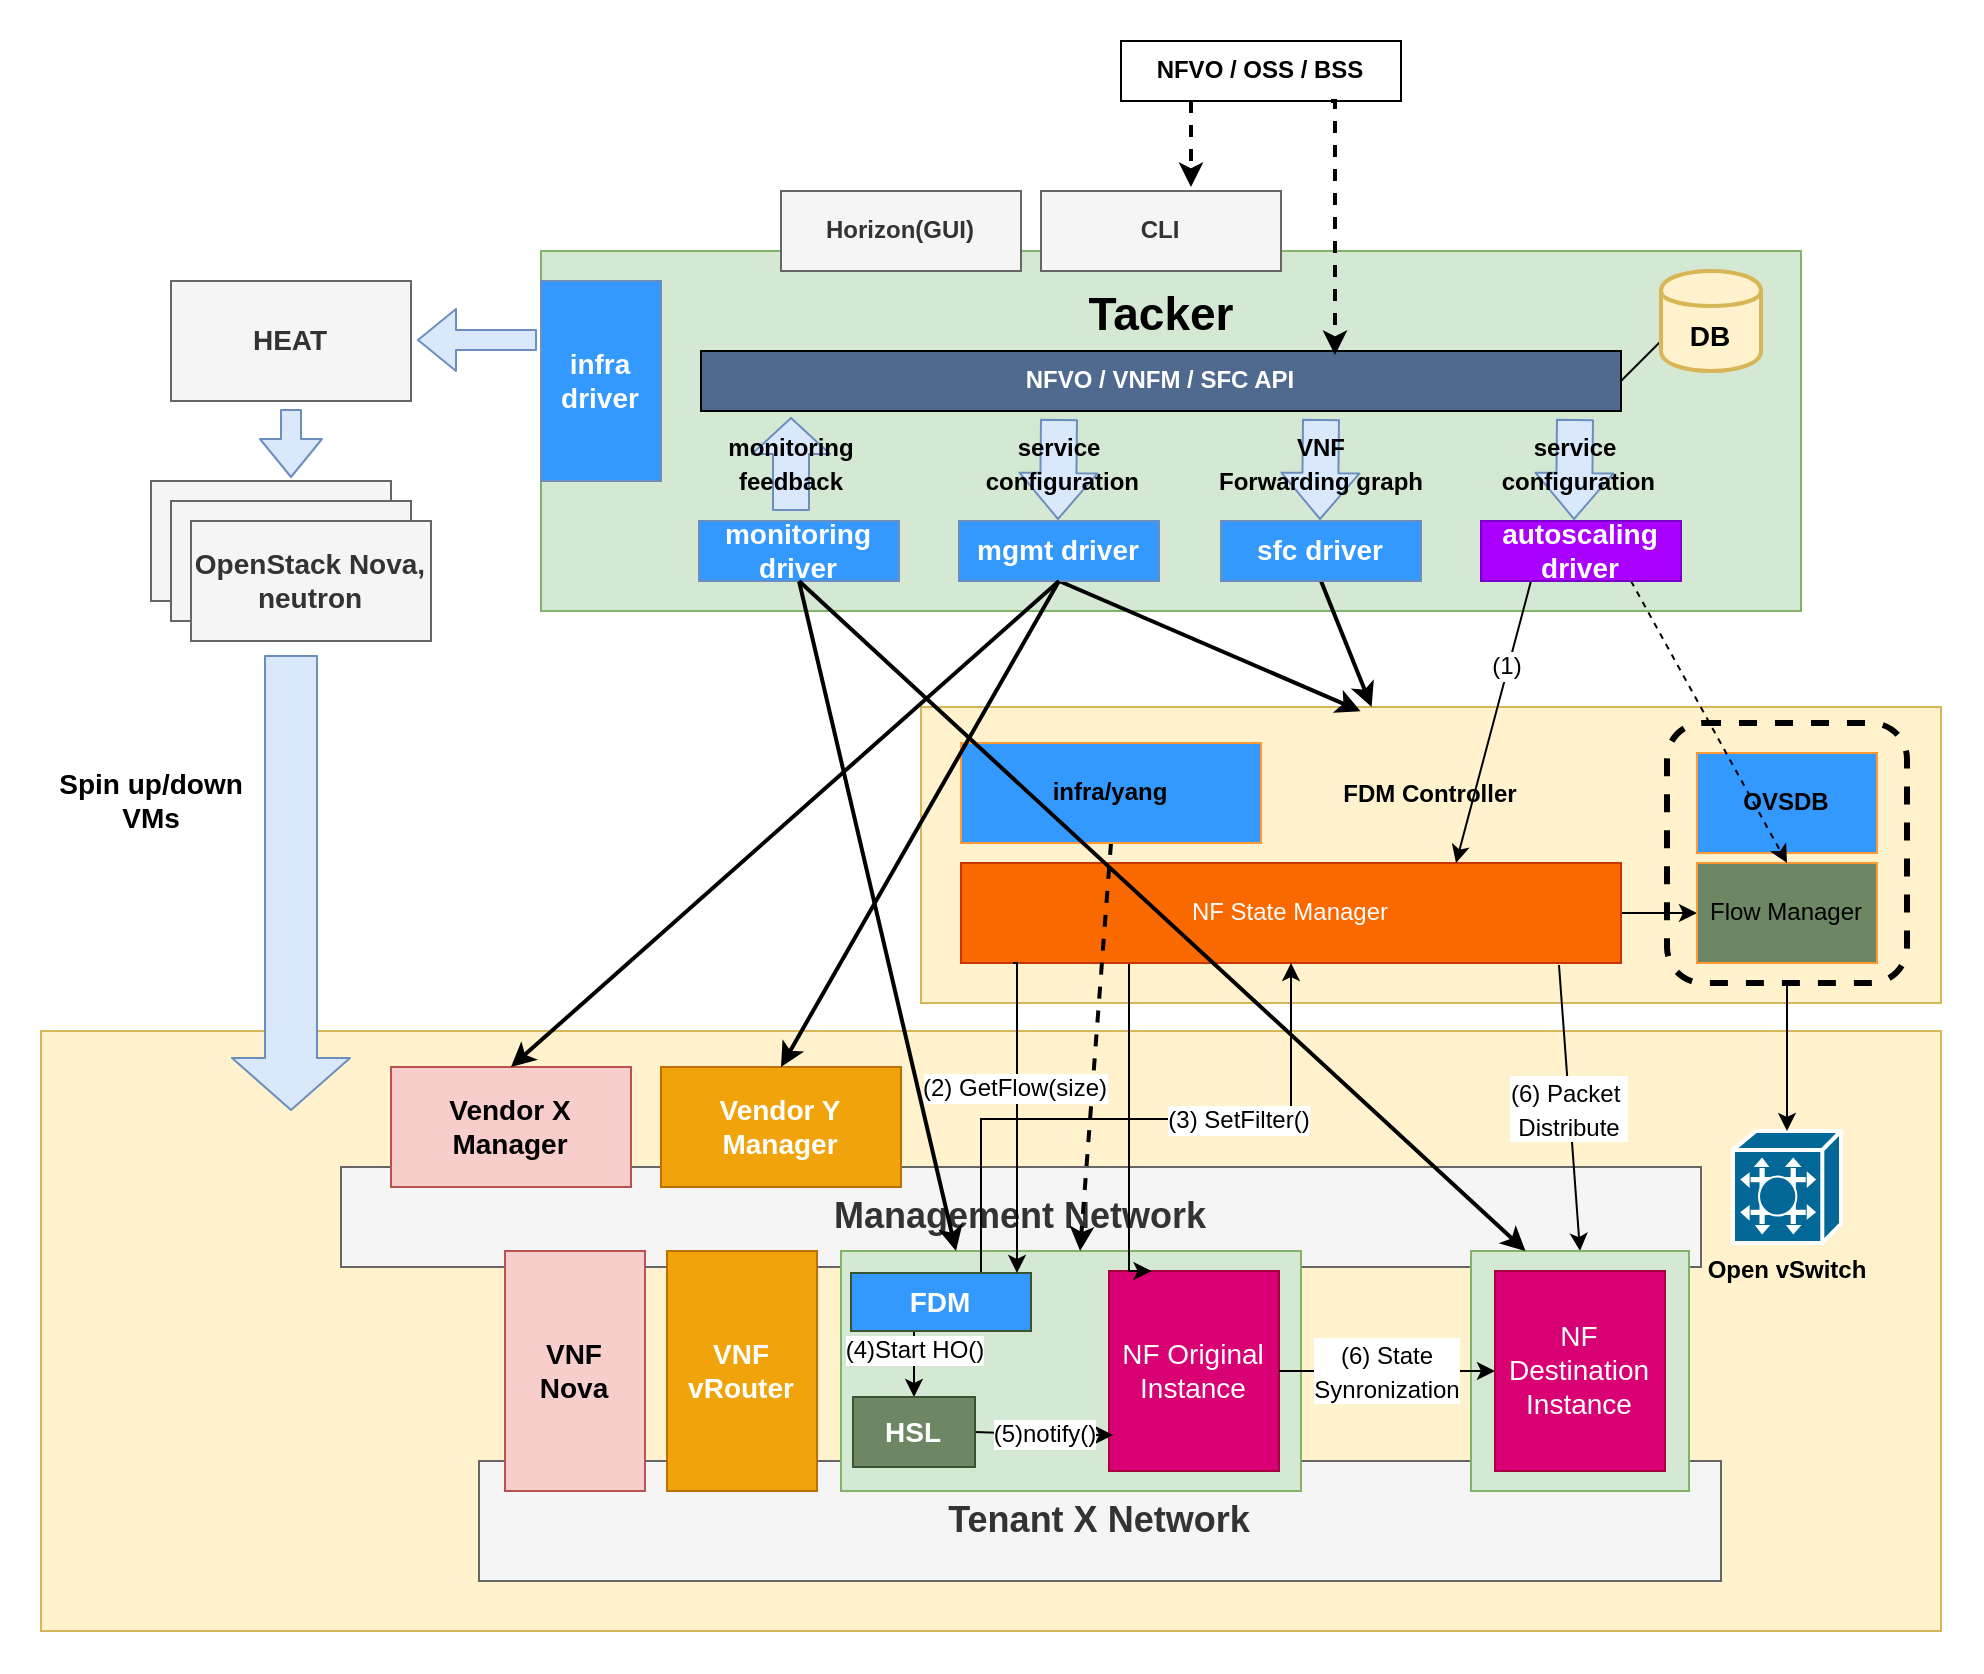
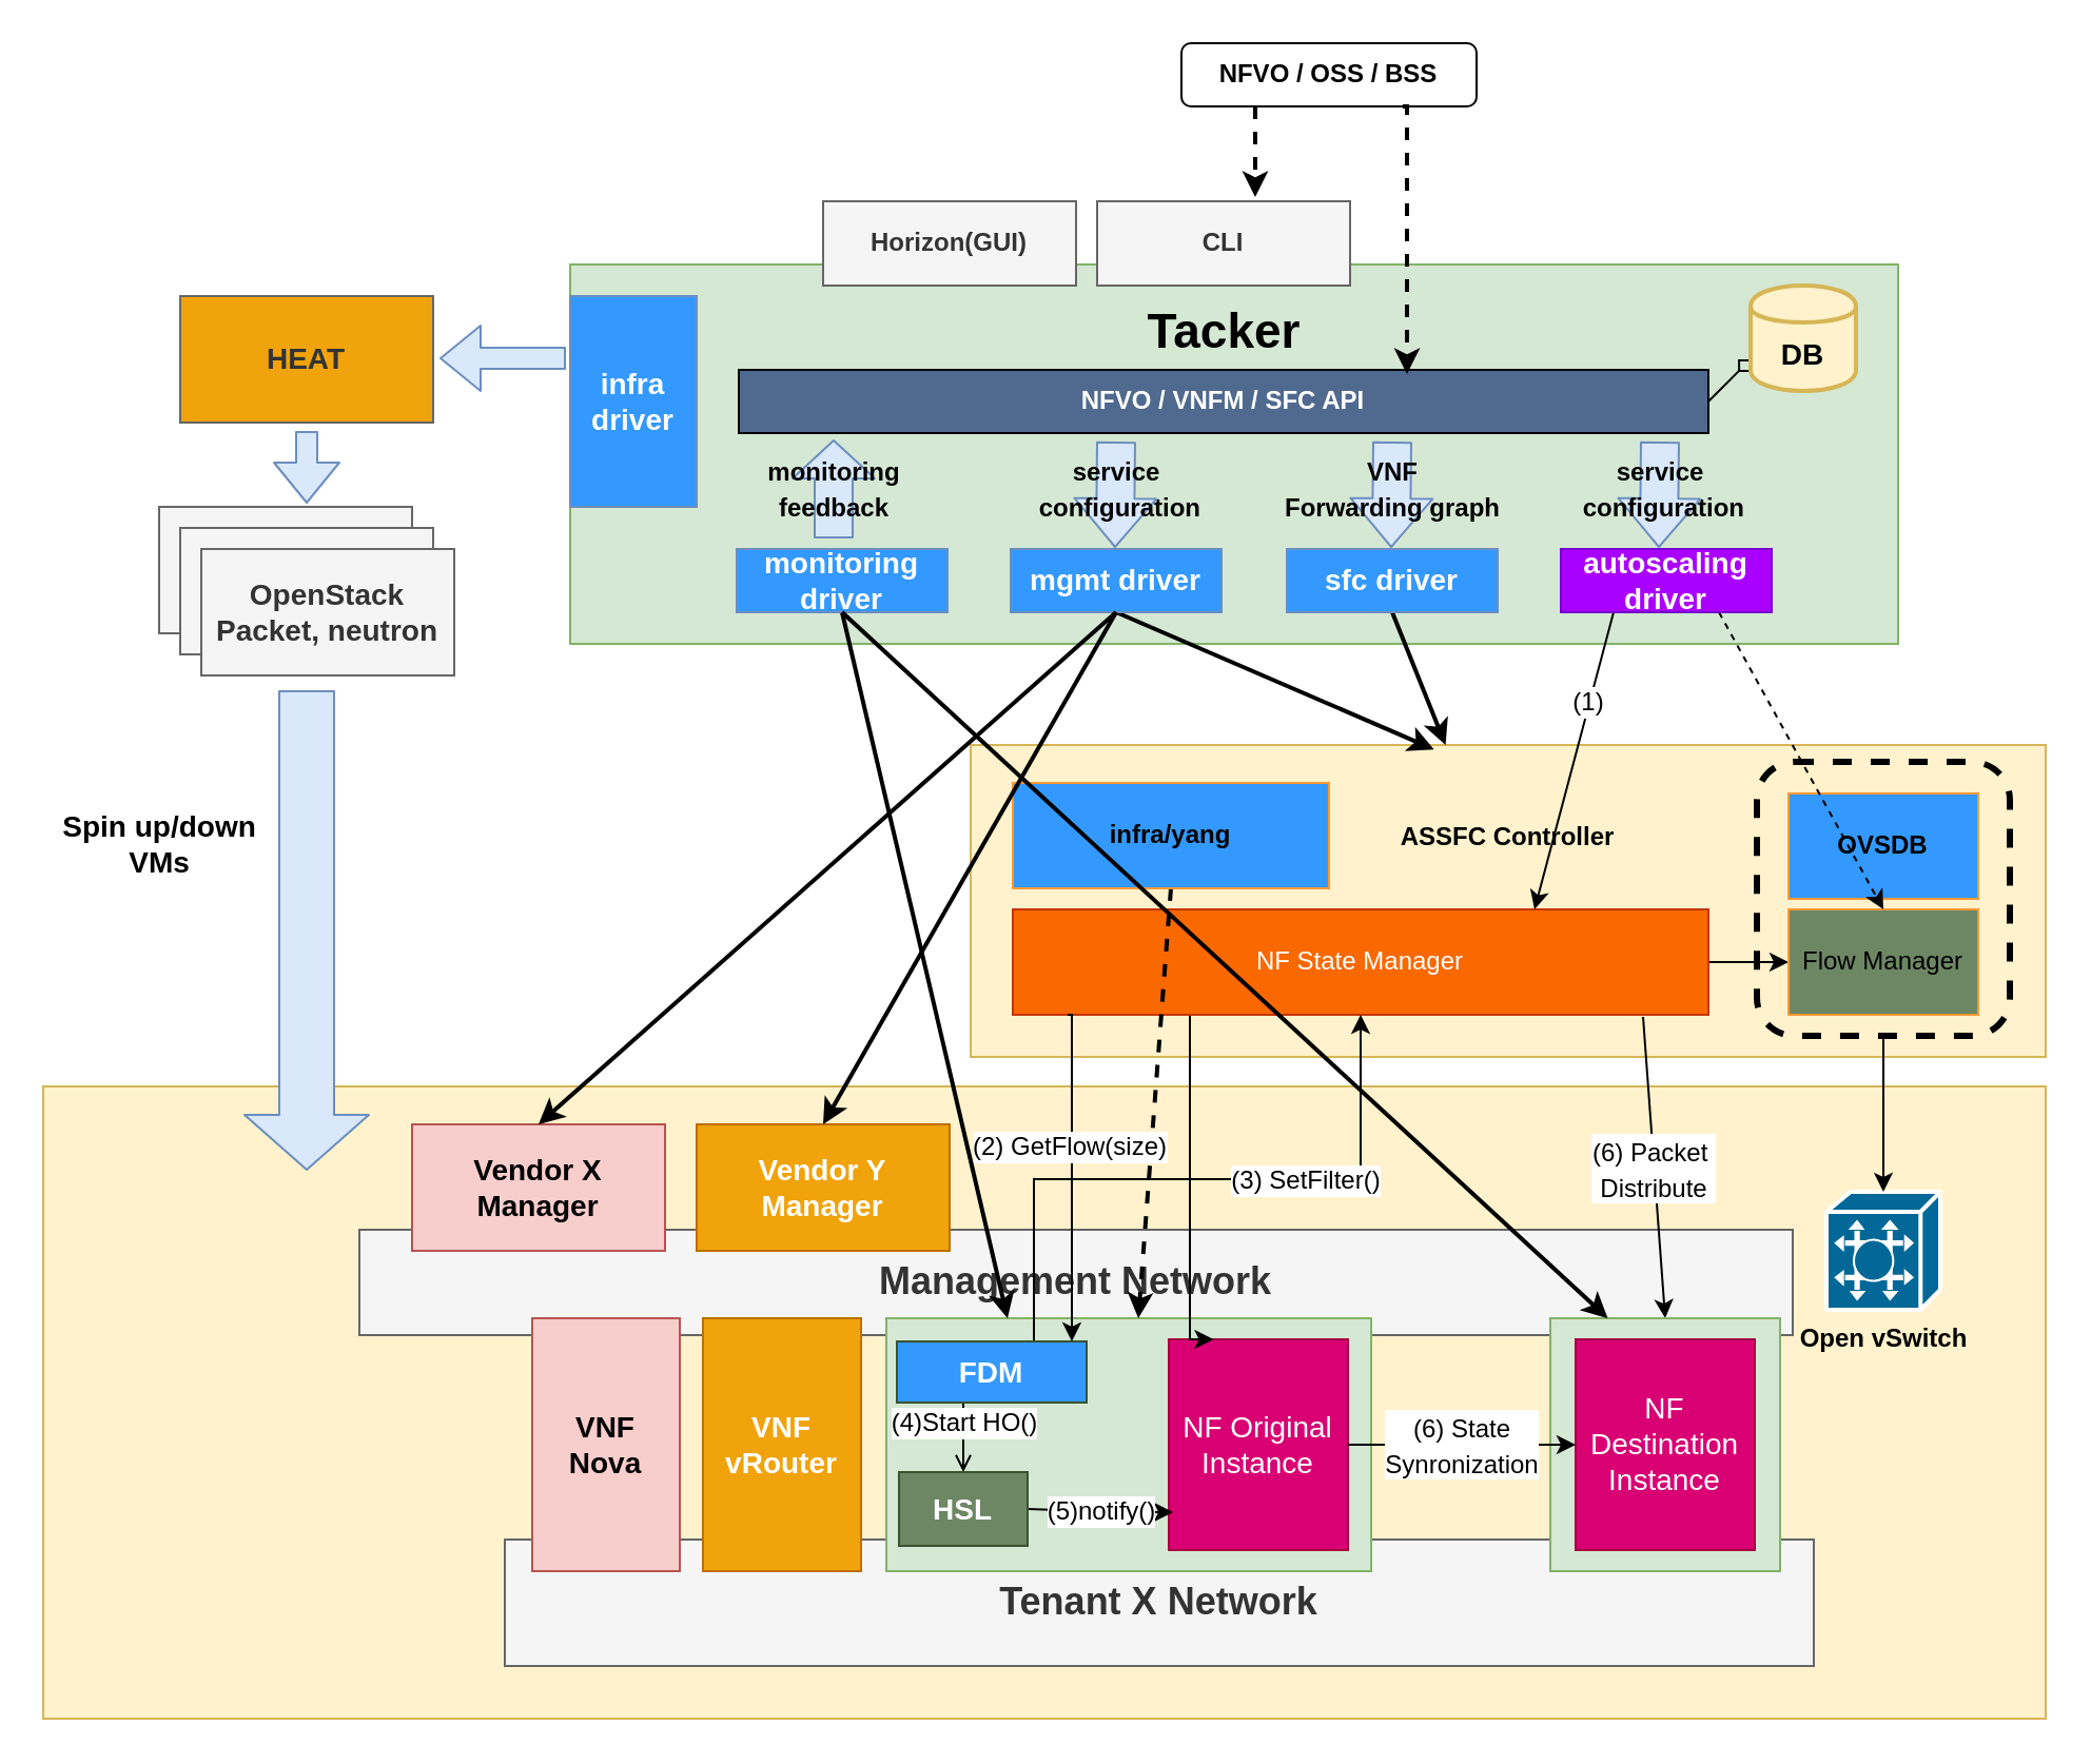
- <mxCell id="10" value="&lt;b&gt;NFVO / OSS / BSS&lt;/b&gt;" style="rounded=0;whiteSpace=wrap;html=1;" parent="1" vertex="1"><mxGeometry x="560" y="20" width="140" height="30" as="geometry" /></mxCell>
+ <mxCell id="10" value="&lt;b&gt;NFVO / OSS / BSS&lt;/b&gt;" style="whiteSpace=wrap;html=1;rounded=1;" parent="1" vertex="1"><mxGeometry x="560" y="20" width="140" height="30" as="geometry" /></mxCell>
- <mxCell id="45" value="&lt;b&gt;HEAT&lt;/b&gt;" style="rounded=0;whiteSpace=wrap;html=1;strokeColor=#666666;strokeWidth=1;fillColor=#f5f5f5;fontSize=14;fontColor=#333333;" parent="1" vertex="1"><mxGeometry x="85" y="140" width="120" height="60" as="geometry" /></mxCell>
+ <mxCell id="45" value="&lt;b&gt;HEAT&lt;/b&gt;" style="rounded=0;whiteSpace=wrap;html=1;strokeColor=#666666;strokeWidth=1;fillColor=#f0a30a;fontSize=14;fontColor=#333333;" parent="1" vertex="1"><mxGeometry x="85" y="140" width="120" height="60" as="geometry" /></mxCell>
- <mxCell id="14" style="rounded=0;orthogonalLoop=1;jettySize=auto;html=1;exitX=1;exitY=0.5;exitDx=0;exitDy=0;entryX=0;entryY=0.7;entryDx=0;entryDy=0;labelBackgroundColor=none;fontSize=14;fontColor=#000000;endArrow=none;endFill=0;" parent="1" source="15" target="57" edge="1"><mxGeometry relative="1" as="geometry" /></mxCell>
+ <mxCell id="14" style="rounded=0;orthogonalLoop=1;jettySize=auto;html=1;exitX=1;exitY=0.5;exitDx=0;exitDy=0;entryX=0;entryY=0.7;entryDx=0;entryDy=0;labelBackgroundColor=none;fontSize=14;fontColor=#000000;endArrow=diamond;endFill=0;" parent="1" source="15" target="57" edge="1"><mxGeometry relative="1" as="geometry" /></mxCell>
- <mxCell id="48" value="&lt;b&gt;OpenStack Nova, neutron&lt;/b&gt;" style="rounded=0;whiteSpace=wrap;html=1;strokeColor=#666666;strokeWidth=1;fillColor=#f5f5f5;fontSize=14;fontColor=#333333;" parent="1" vertex="1"><mxGeometry x="95" y="260" width="120" height="60" as="geometry" /></mxCell>
+ <mxCell id="48" value="&lt;b&gt;OpenStack Packet, neutron&lt;/b&gt;" style="rounded=0;whiteSpace=wrap;html=1;strokeColor=#666666;strokeWidth=1;fillColor=#f5f5f5;fontSize=14;fontColor=#333333;" parent="1" vertex="1"><mxGeometry x="95" y="260" width="120" height="60" as="geometry" /></mxCell>
- <mxCell id="7" value="&lt;b&gt;FDM Controller&lt;/b&gt;" style="rounded=0;whiteSpace=wrap;html=1;strokeColor=#d6b656;fillColor=#fff2cc;spacingTop=-60;" parent="1" vertex="1"><mxGeometry x="460" y="353" width="510" height="148" as="geometry" /></mxCell>
+ <mxCell id="7" value="&lt;b&gt;ASSFC Controller&lt;/b&gt;" style="rounded=0;whiteSpace=wrap;html=1;strokeColor=#d6b656;fillColor=#fff2cc;spacingTop=-60;" parent="1" vertex="1"><mxGeometry x="460" y="353" width="510" height="148" as="geometry" /></mxCell>
- <mxCell id="40" value="&lt;font style=&quot;font-size: 12px&quot;&gt;(4)Start HO()&lt;/font&gt;" style="edgeStyle=orthogonalEdgeStyle;rounded=0;orthogonalLoop=1;jettySize=auto;html=1;exitX=0.5;exitY=1;exitDx=0;exitDy=0;entryX=0.5;entryY=0;entryDx=0;entryDy=0;" edge="1" parent="1" source="41" target="66"><mxGeometry relative="1" as="geometry" /></mxCell>
+ <mxCell id="40" value="&lt;font style=&quot;font-size: 12px&quot;&gt;(4)Start HO()&lt;/font&gt;" style="edgeStyle=orthogonalEdgeStyle;rounded=0;orthogonalLoop=1;jettySize=auto;html=1;exitX=0.5;exitY=1;exitDx=0;exitDy=0;entryX=0.5;entryY=0;entryDx=0;entryDy=0;endArrow=open;" edge="1" parent="1" source="41" target="66"><mxGeometry relative="1" as="geometry" /></mxCell>
